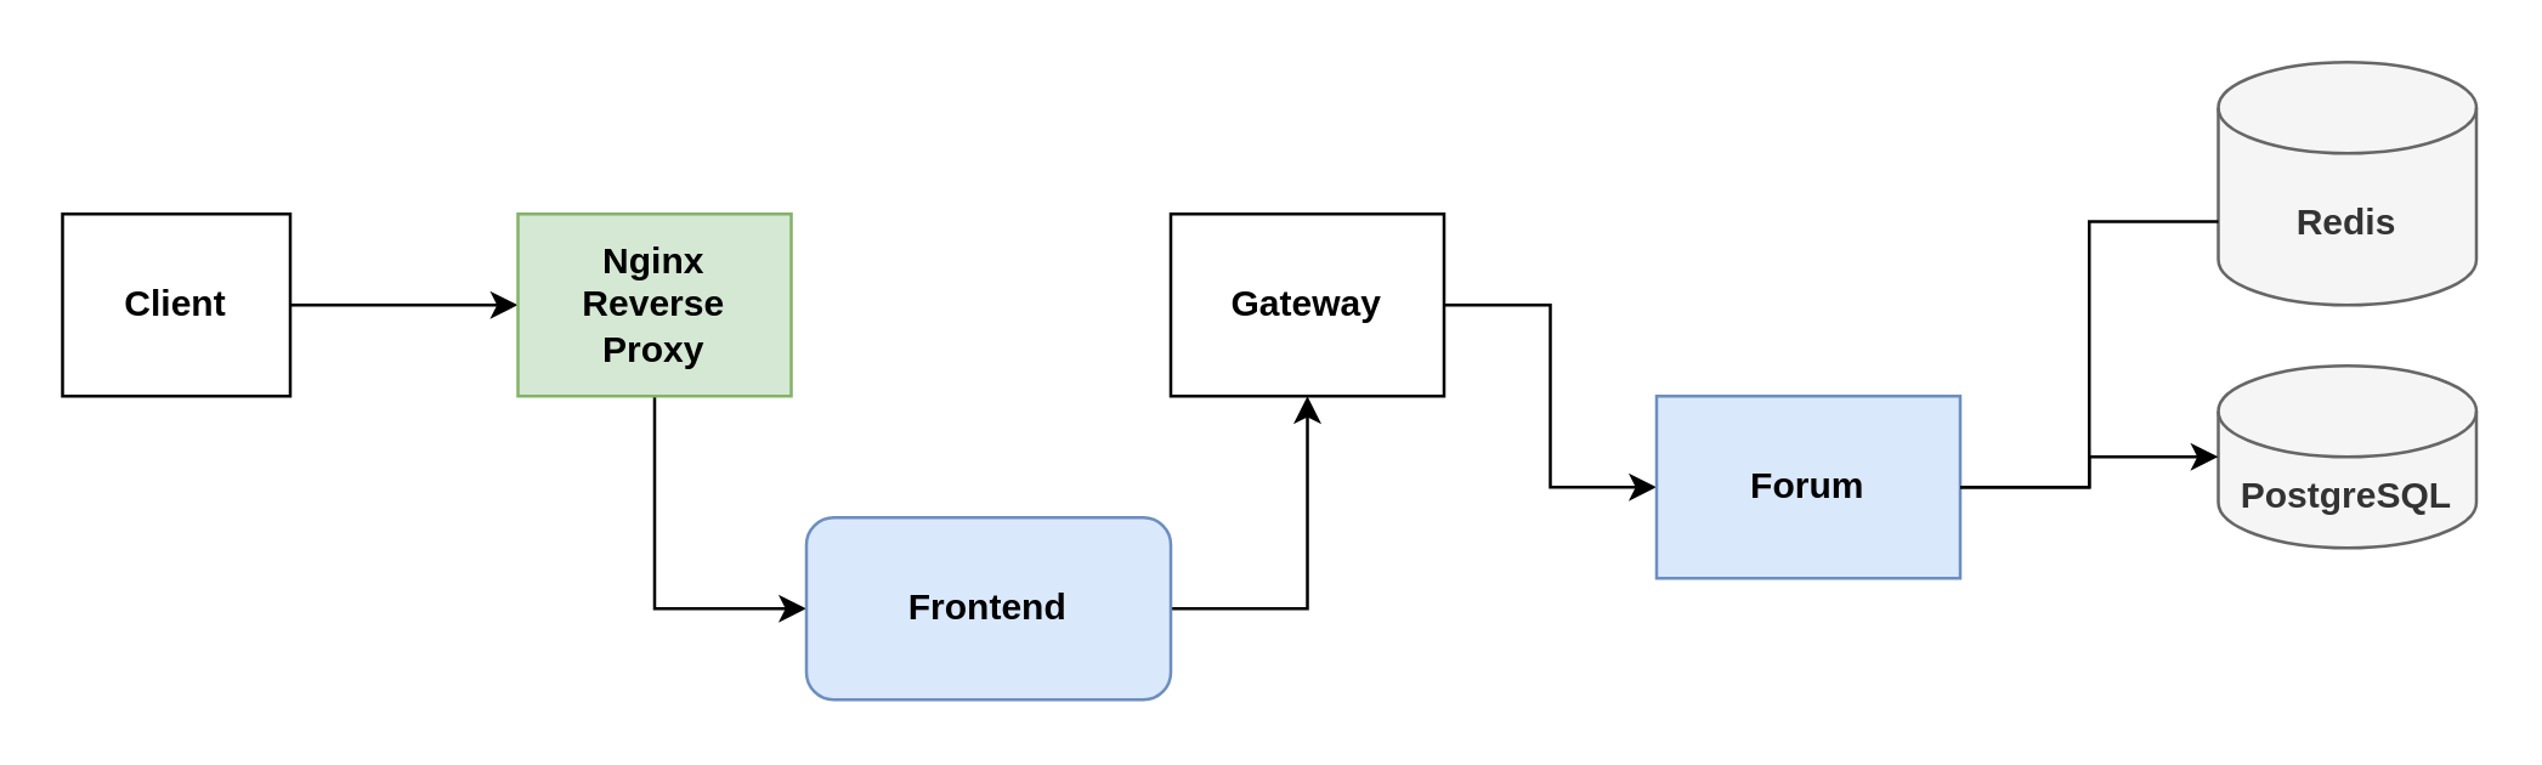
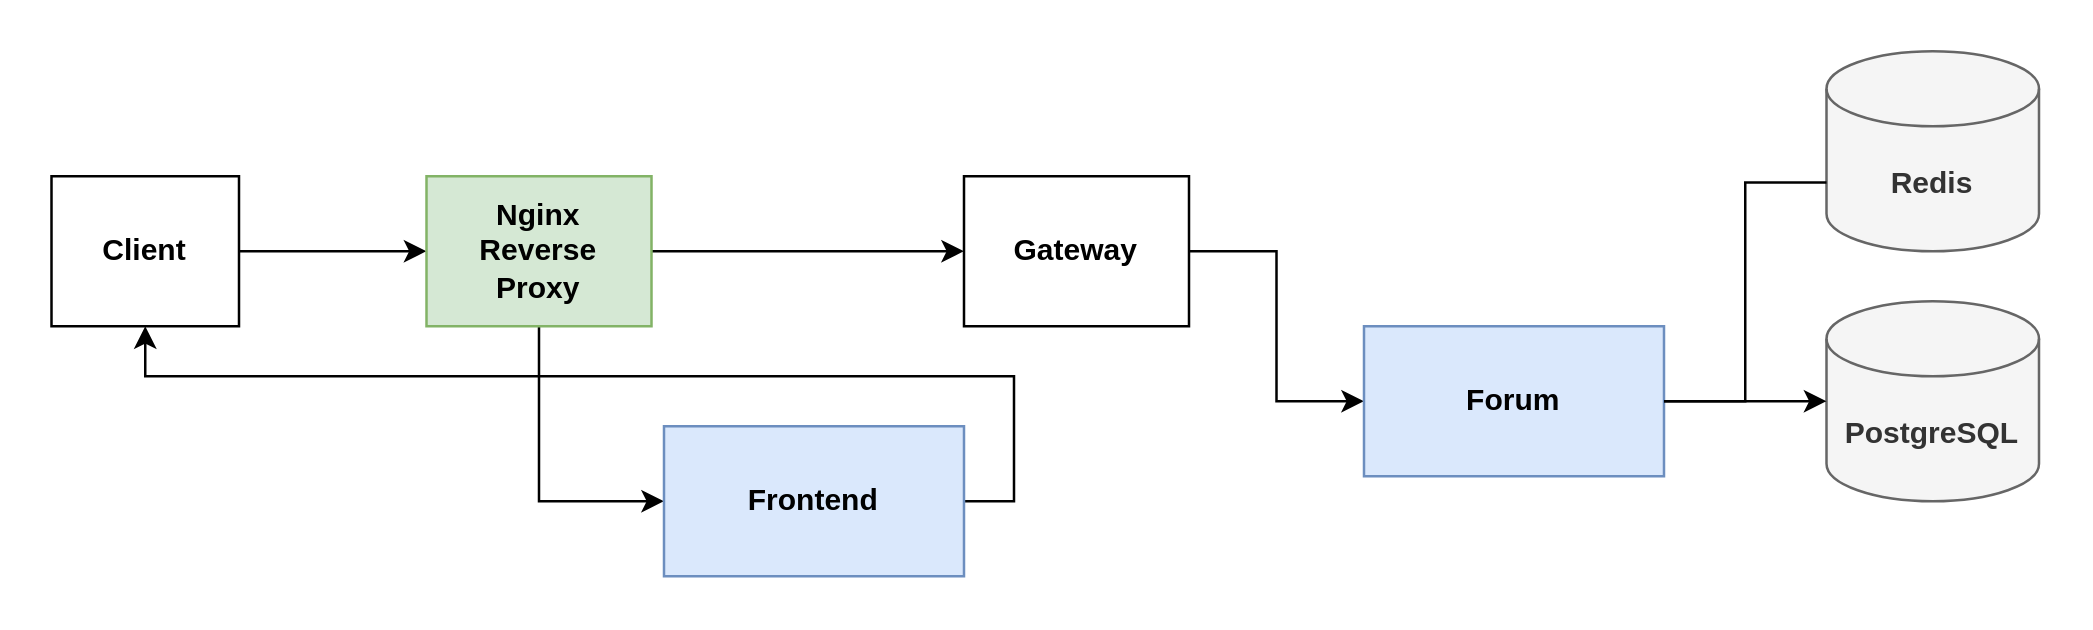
+ <mxCell id="8" style="edgeStyle=orthogonalEdgeStyle;rounded=0;orthogonalLoop=1;jettySize=auto;html=1;" edge="1" parent="1" source="10" target="5"><mxGeometry relative="1" as="geometry" /></mxCell>
- <mxCell id="7" value="PostgreSQL" style="shape=cylinder3;whiteSpace=wrap;html=1;boundedLbl=1;backgroundOutline=1;size=15;fontStyle=1;fillColor=#f5f5f5;fontColor=#333333;strokeColor=#666666;" parent="1" vertex="1"><mxGeometry x="730" y="120" width="85" height="60" as="geometry" /></mxCell>
+ <mxCell id="7" value="PostgreSQL" style="shape=cylinder3;whiteSpace=wrap;html=1;boundedLbl=1;backgroundOutline=1;size=15;fontStyle=1;fillColor=#f5f5f5;fontColor=#333333;strokeColor=#666666;" parent="1" vertex="1"><mxGeometry x="730" y="120" width="85" height="80" as="geometry" /></mxCell>
- <mxCell id="6" value="Forum" style="rounded=0;whiteSpace=wrap;html=1;fontStyle=1;fillColor=#dae8fc;strokeColor=#6c8ebf;" parent="1" vertex="1"><mxGeometry x="545" y="130" width="100" height="60" as="geometry" /></mxCell>
+ <mxCell id="6" value="Forum" style="rounded=0;whiteSpace=wrap;html=1;fontStyle=1;fillColor=#dae8fc;strokeColor=#6c8ebf;" parent="1" vertex="1"><mxGeometry x="545" y="130" width="120" height="60" as="geometry" /></mxCell>
- <mxCell id="14" style="edgeStyle=orthogonalEdgeStyle;rounded=0;orthogonalLoop=1;jettySize=auto;html=1;entryX=0.5;entryY=1;entryDx=0;entryDy=0;exitX=1;exitY=0.5;exitDx=0;exitDy=0;" edge="1" parent="1" source="15" target="5"><mxGeometry relative="1" as="geometry" /></mxCell>
+ <mxCell id="14" style="edgeStyle=orthogonalEdgeStyle;rounded=0;orthogonalLoop=1;jettySize=auto;html=1;exitX=1;exitY=0.5;exitDx=0;exitDy=0;" edge="1" parent="1" source="15" target="3"><mxGeometry relative="1" as="geometry" /></mxCell>
- <mxCell id="15" value="Frontend" style="whiteSpace=wrap;html=1;fontStyle=1;fillColor=#dae8fc;strokeColor=#6c8ebf;rounded=1;" vertex="1" parent="1"><mxGeometry x="265" y="170" width="120" height="60" as="geometry" /></mxCell>
+ <mxCell id="15" value="Frontend" style="rounded=0;whiteSpace=wrap;html=1;fontStyle=1;fillColor=#dae8fc;strokeColor=#6c8ebf;" vertex="1" parent="1"><mxGeometry x="265" y="170" width="120" height="60" as="geometry" /></mxCell>
